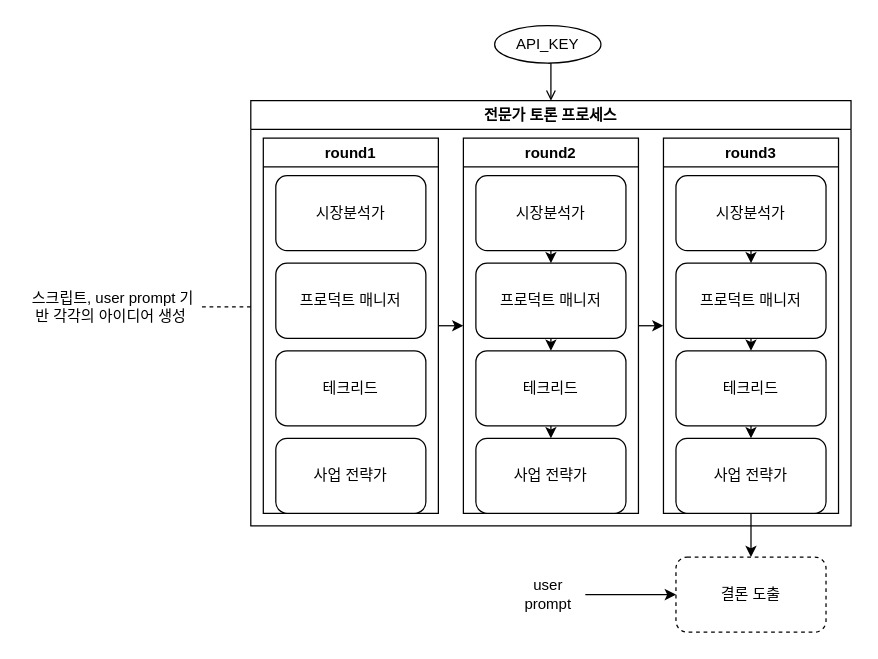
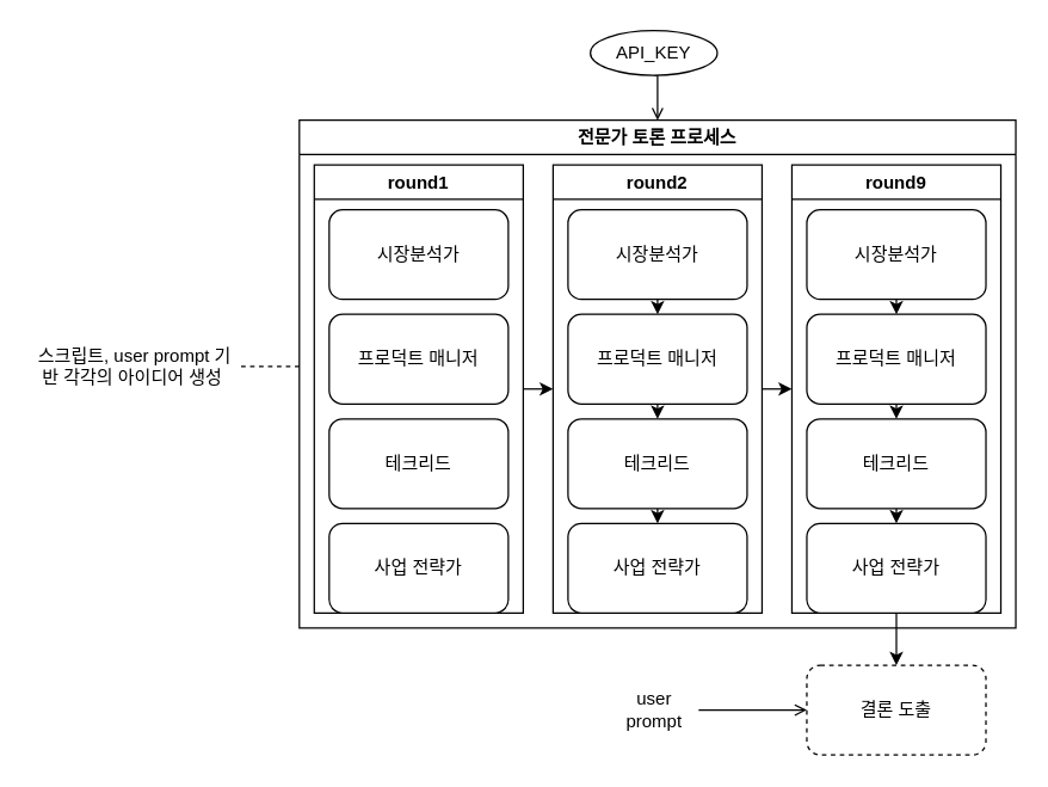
- <mxCell id="18" value="round3" style="swimlane;whiteSpace=wrap;html=1;startSize=23;" vertex="1" parent="4"><mxGeometry x="330" y="30" width="140" height="300" as="geometry" /></mxCell>
+ <mxCell id="18" value="round9" style="swimlane;whiteSpace=wrap;html=1;startSize=23;" vertex="1" parent="4"><mxGeometry x="330" y="30" width="140" height="300" as="geometry" /></mxCell>
- <mxCell id="30" value="" style="edgeStyle=orthogonalEdgeStyle;rounded=0;orthogonalLoop=1;jettySize=auto;html=1;" edge="1" parent="1" source="31" target="3"><mxGeometry relative="1" as="geometry" /></mxCell>
+ <mxCell id="30" value="" style="edgeStyle=orthogonalEdgeStyle;rounded=0;orthogonalLoop=1;jettySize=auto;html=1;endArrow=open;" edge="1" parent="1" source="31" target="3"><mxGeometry relative="1" as="geometry" /></mxCell>
